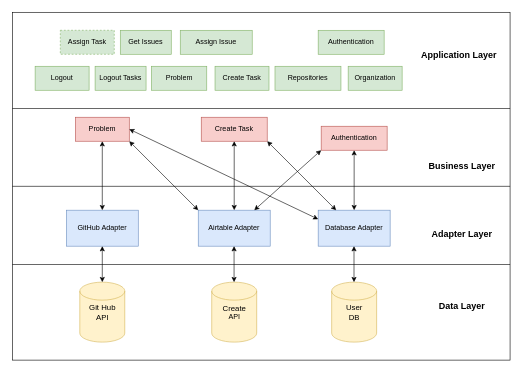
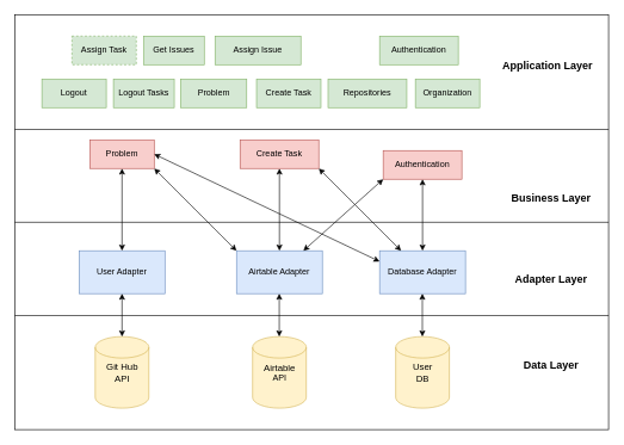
- <mxCell id="4" value="GitHub Adapter" style="rounded=0;whiteSpace=wrap;html=1;fillColor=#dae8fc;strokeColor=#6c8ebf;" vertex="1" parent="1"><mxGeometry x="110" y="350" width="120" height="60" as="geometry" /></mxCell>
+ <mxCell id="4" value="User Adapter" style="rounded=0;whiteSpace=wrap;html=1;fillColor=#dae8fc;strokeColor=#6c8ebf;" vertex="1" parent="1"><mxGeometry x="110" y="350" width="120" height="60" as="geometry" /></mxCell>
- <mxCell id="7" value="&lt;span style=&quot;font-size: 13px&quot;&gt;Create&lt;br&gt;&lt;/span&gt;API" style="shape=cylinder2;whiteSpace=wrap;html=1;boundedLbl=1;backgroundOutline=1;size=15;aspect=fixed;spacing=2;labelPosition=center;verticalLabelPosition=middle;align=center;verticalAlign=middle;horizontal=1;fillColor=#fff2cc;strokeColor=#d6b656;" vertex="1" parent="1"><mxGeometry x="352.5" y="470" width="75" height="100" as="geometry" /></mxCell>
+ <mxCell id="7" value="&lt;span style=&quot;font-size: 13px&quot;&gt;Airtable&lt;br&gt;&lt;/span&gt;API" style="shape=cylinder2;whiteSpace=wrap;html=1;boundedLbl=1;backgroundOutline=1;size=15;aspect=fixed;spacing=2;labelPosition=center;verticalLabelPosition=middle;align=center;verticalAlign=middle;horizontal=1;fillColor=#fff2cc;strokeColor=#d6b656;" vertex="1" parent="1"><mxGeometry x="352.5" y="470" width="75" height="100" as="geometry" /></mxCell>
